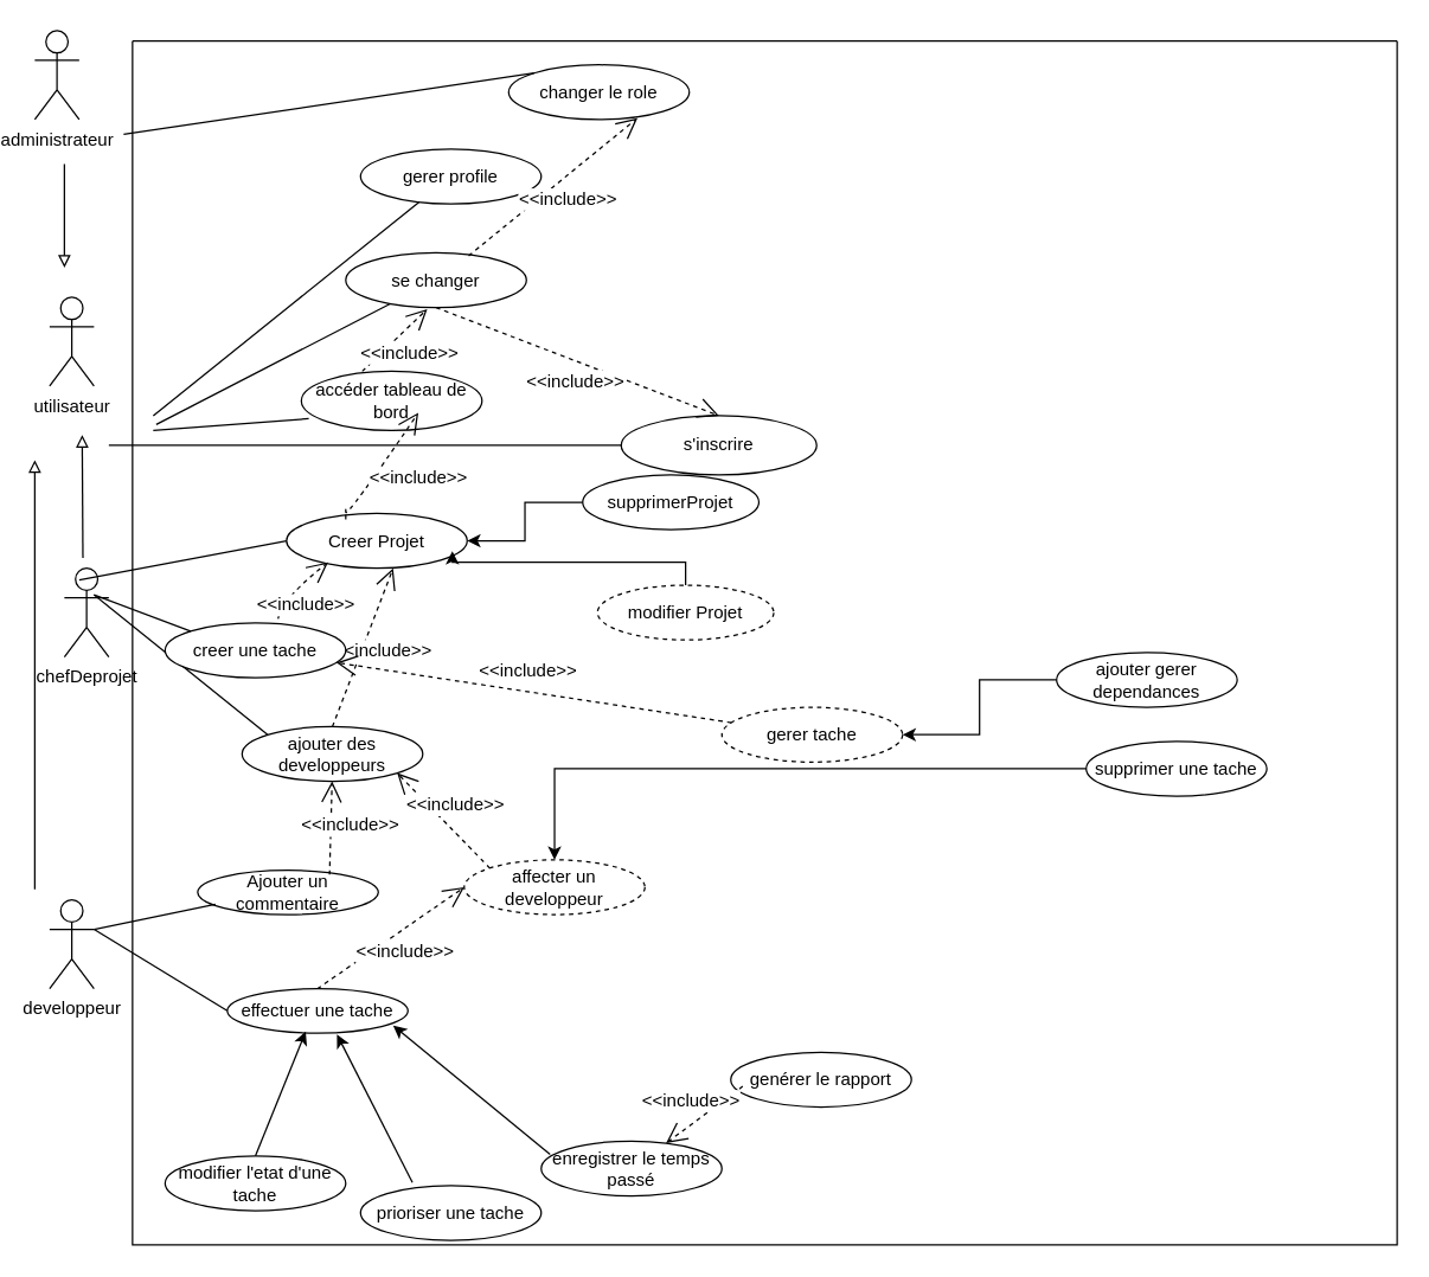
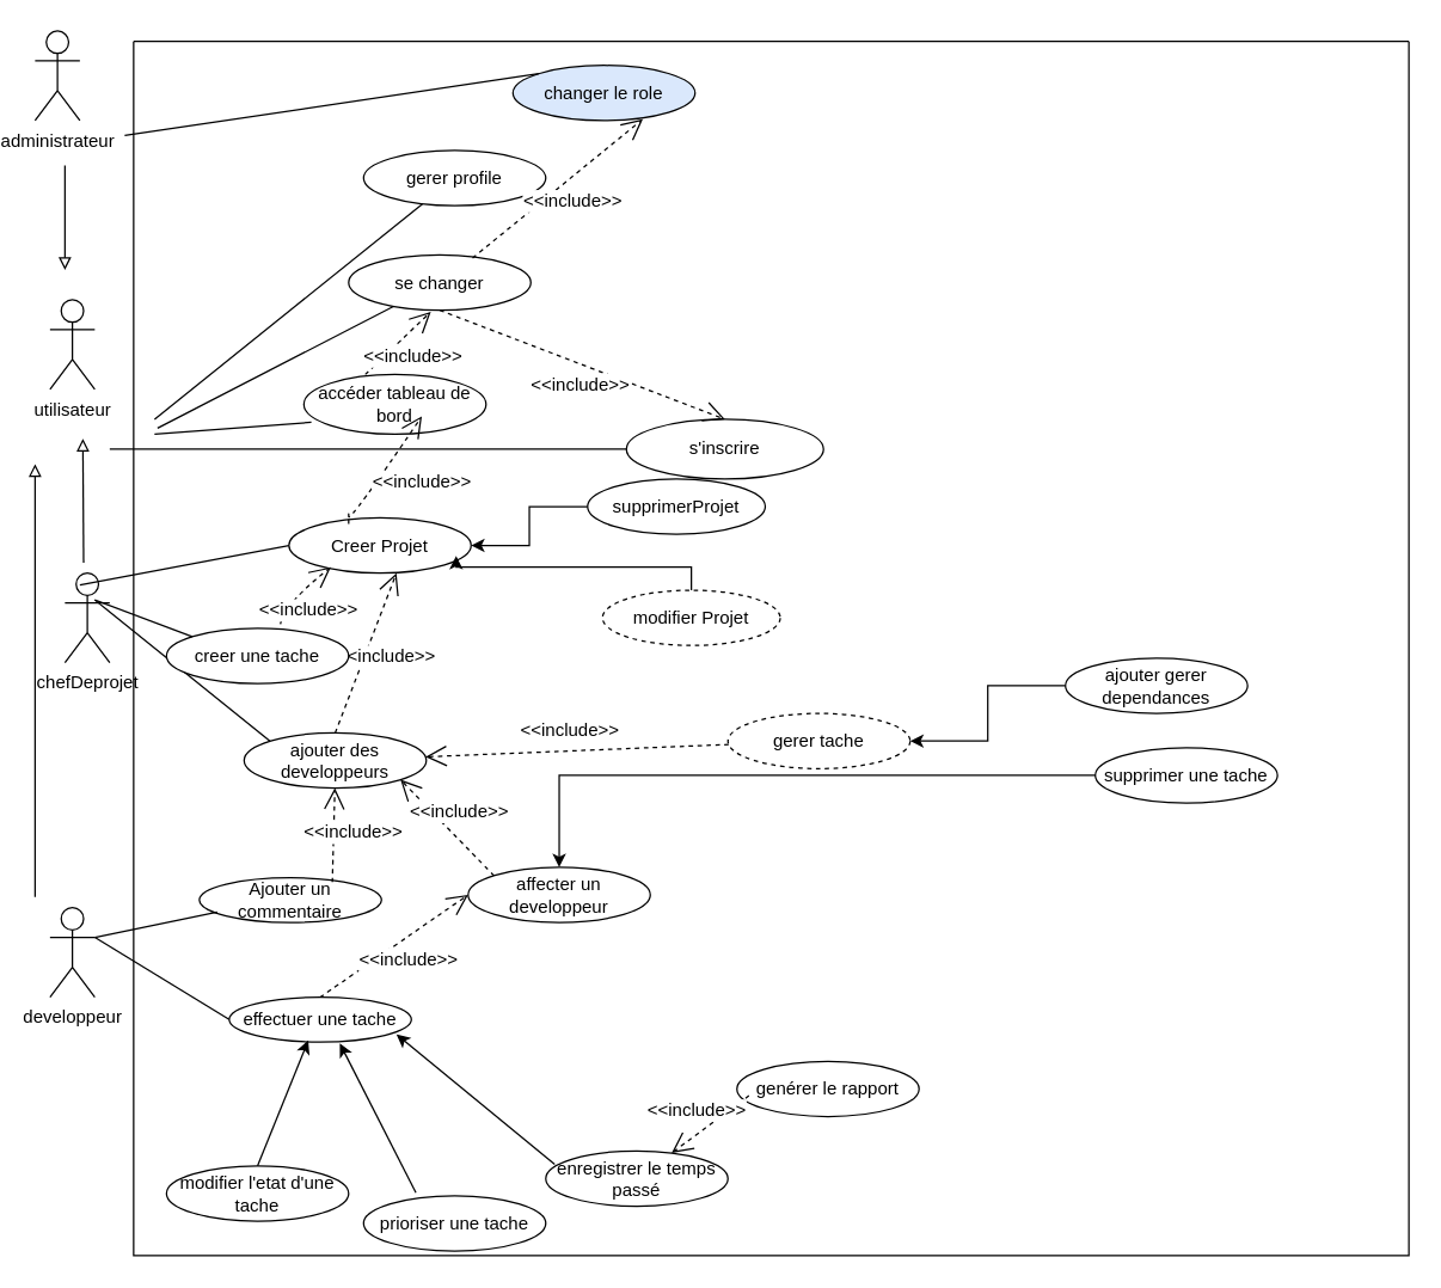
- <mxCell id="54" value="changer le role" style="ellipse;whiteSpace=wrap;html=1;" vertex="1" parent="1"><mxGeometry x="340" y="43" width="122" height="37" as="geometry" /></mxCell>
+ <mxCell id="54" value="changer le role" style="ellipse;whiteSpace=wrap;html=1;fillColor=#dae8fc;" vertex="1" parent="1"><mxGeometry x="340" y="43" width="122" height="37" as="geometry" /></mxCell>
- <mxCell id="39" value="&amp;lt;&amp;lt;include&amp;gt;&amp;gt;" style="endArrow=open;endSize=12;dashed=1;html=1;rounded=0;fontSize=12;curved=1;" parent="1" source="4" target="38" edge="1"><mxGeometry x="0.045" y="-13" width="160" relative="1" as="geometry"><mxPoint x="251" y="510" as="sourcePoint" /><mxPoint x="271.998" y="392.999" as="targetPoint" /><mxPoint as="offset" /></mxGeometry></mxCell>
+ <mxCell id="39" value="&amp;lt;&amp;lt;include&amp;gt;&amp;gt;" style="endArrow=open;endSize=12;dashed=1;html=1;rounded=0;fontSize=12;curved=1;" parent="1" source="4" target="20" edge="1"><mxGeometry x="0.045" y="-13" width="160" relative="1" as="geometry"><mxPoint x="251" y="510" as="sourcePoint" /><mxPoint x="271.998" y="392.999" as="targetPoint" /><mxPoint as="offset" /></mxGeometry></mxCell>
- <mxCell id="28" value="affecter un developpeur" style="ellipse;whiteSpace=wrap;html=1;dashed=1;" parent="1" vertex="1"><mxGeometry x="310" y="580" width="122" height="37" as="geometry" /></mxCell>
+ <mxCell id="28" value="affecter un developpeur" style="ellipse;whiteSpace=wrap;html=1;" parent="1" vertex="1"><mxGeometry x="310" y="580" width="122" height="37" as="geometry" /></mxCell>
